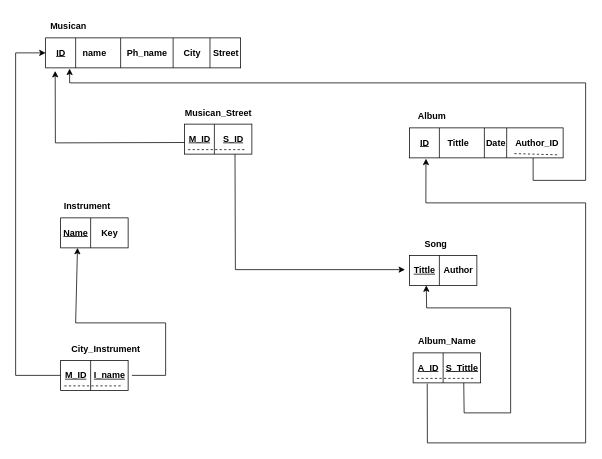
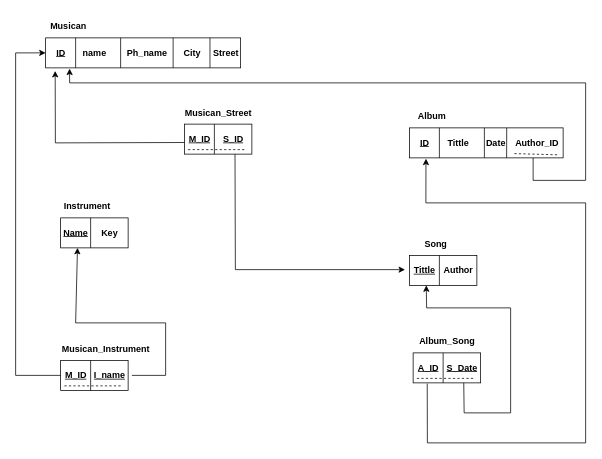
- <mxCell id="32" value="&lt;b&gt;Album_Name&lt;/b&gt;" style="text;html=1;align=center;verticalAlign=middle;resizable=0;points=[];autosize=1;strokeColor=none;fillColor=none;" vertex="1" parent="1"><mxGeometry x="545" y="440" width="100" height="30" as="geometry" /></mxCell>
+ <mxCell id="32" value="&lt;b&gt;Album_Song&lt;/b&gt;" style="text;html=1;align=center;verticalAlign=middle;resizable=0;points=[];autosize=1;strokeColor=none;fillColor=none;" vertex="1" parent="1"><mxGeometry x="545" y="440" width="100" height="30" as="geometry" /></mxCell>
- <mxCell id="53" value="&lt;b&gt;City_Instrument&lt;/b&gt;" style="text;html=1;align=center;verticalAlign=middle;resizable=0;points=[];autosize=1;strokeColor=none;fillColor=none;" vertex="1" parent="1"><mxGeometry x="70" y="450" width="140" height="30" as="geometry" /></mxCell>
+ <mxCell id="53" value="&lt;b&gt;Musican_Instrument&lt;/b&gt;" style="text;html=1;align=center;verticalAlign=middle;resizable=0;points=[];autosize=1;strokeColor=none;fillColor=none;" vertex="1" parent="1"><mxGeometry x="70" y="450" width="140" height="30" as="geometry" /></mxCell>
- <mxCell id="34" value="&lt;b&gt;&lt;u&gt;S_Tittle&lt;/u&gt;&lt;/b&gt;" style="text;html=1;align=center;verticalAlign=middle;resizable=0;points=[];autosize=1;strokeColor=none;fillColor=none;" vertex="1" parent="1"><mxGeometry x="580" y="475" width="70" height="30" as="geometry" /></mxCell>
+ <mxCell id="34" value="&lt;b&gt;&lt;u&gt;S_Date&lt;/u&gt;&lt;/b&gt;" style="text;html=1;align=center;verticalAlign=middle;resizable=0;points=[];autosize=1;strokeColor=none;fillColor=none;" vertex="1" parent="1"><mxGeometry x="580" y="475" width="70" height="30" as="geometry" /></mxCell>
